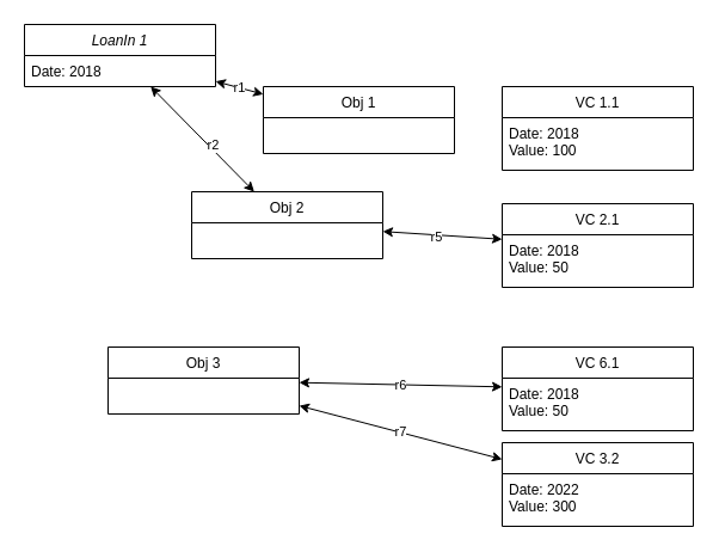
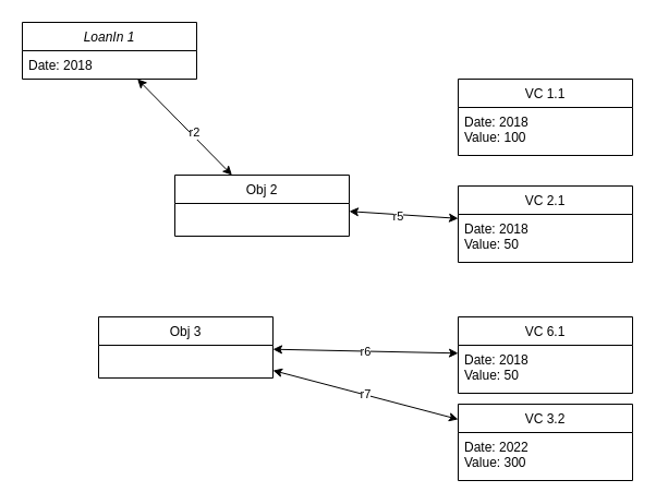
- <mxCell id="15" value="r1" style="endArrow=classic;startArrow=classic;html=1;rounded=0;" edge="1" parent="1" source="6" target="2"><mxGeometry width="50" height="50" relative="1" as="geometry"><mxPoint x="270" y="380" as="sourcePoint" /><mxPoint x="320" y="330" as="targetPoint" /></mxGeometry></mxCell>
- <mxCell id="6" value="Obj 1" style="swimlane;fontStyle=0;align=center;verticalAlign=top;childLayout=stackLayout;horizontal=1;startSize=26;horizontalStack=0;resizeParent=1;resizeLast=0;collapsible=1;marginBottom=0;rounded=0;shadow=0;strokeWidth=1;" parent="1" vertex="1"><mxGeometry x="220" y="72" width="160" height="56" as="geometry"><mxRectangle x="550" y="140" width="160" height="26" as="alternateBounds" /></mxGeometry></mxCell>
